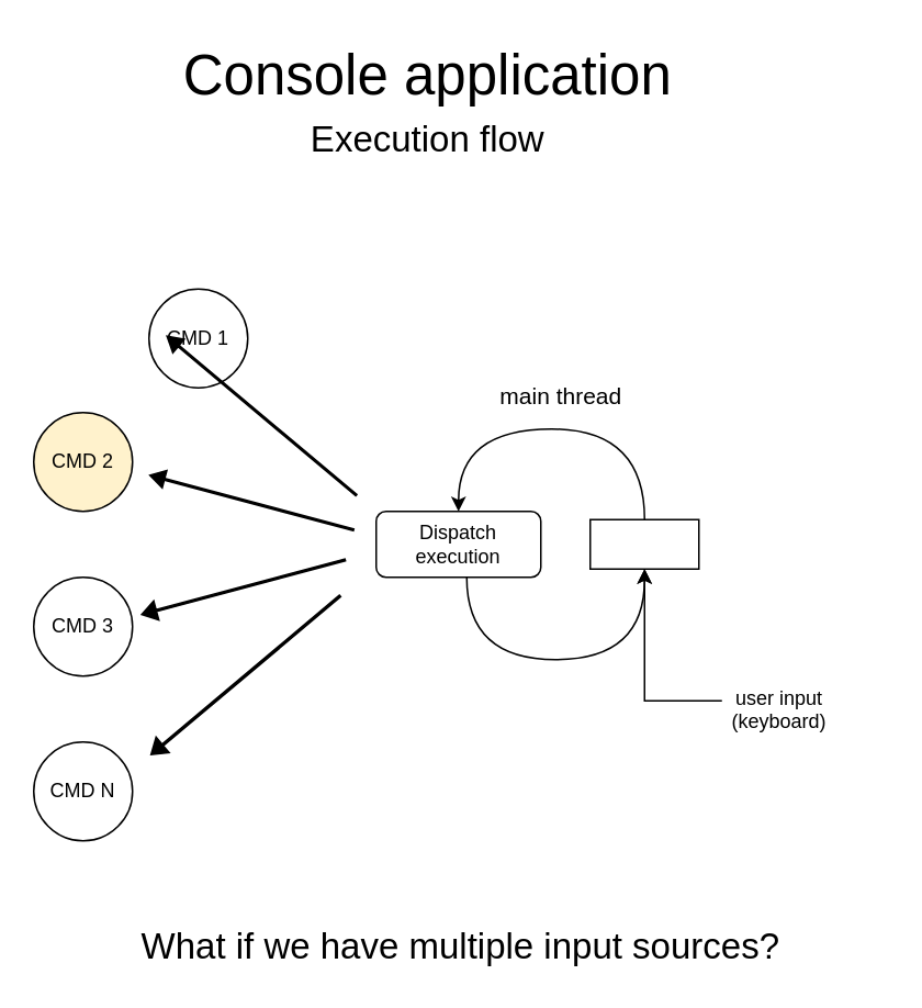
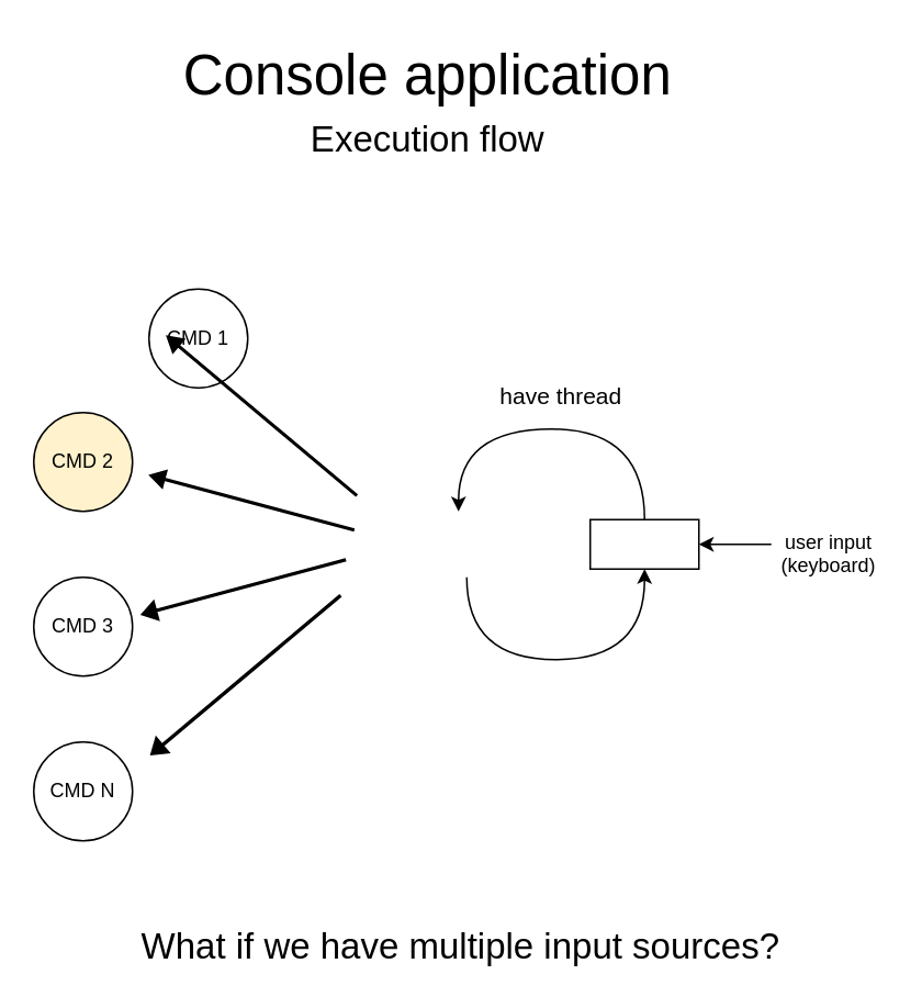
- <mxCell id="18" value="main thread" style="text;html=1;align=center;verticalAlign=middle;resizable=0;points=[];autosize=1;strokeColor=none;fillColor=none;fontSize=14;" parent="3" vertex="1"><mxGeometry x="275" y="80" width="90" height="20" as="geometry" /></mxCell>
+ <mxCell id="18" value="have thread" style="text;html=1;align=center;verticalAlign=middle;resizable=0;points=[];autosize=1;strokeColor=none;fillColor=none;fontSize=14;" parent="3" vertex="1"><mxGeometry x="275" y="80" width="90" height="20" as="geometry" /></mxCell>
- <mxCell id="11" value="Dispatch&lt;br&gt;execution" style="rounded=1;whiteSpace=wrap;html=1;fontSize=12;align=center;" parent="3" vertex="1"><mxGeometry x="208" y="160" width="100" height="40" as="geometry" /></mxCell>
- <mxCell id="6" value="user input&#10;(keyboard)" style="text;strokeColor=none;fillColor=none;align=center;verticalAlign=top;spacingLeft=4;spacingRight=4;overflow=hidden;points=[[0,0.5],[1,0.5]];portConstraint=eastwest;rotatable=0;" parent="3" vertex="1"><mxGeometry x="418" y="260" width="70" height="30" as="geometry" /></mxCell>
+ <mxCell id="6" value="user input&#10;(keyboard)" style="text;strokeColor=none;fillColor=none;align=center;verticalAlign=top;spacingLeft=4;spacingRight=4;overflow=hidden;points=[[0,0.5],[1,0.5]];portConstraint=eastwest;rotatable=0;" parent="3" vertex="1"><mxGeometry x="448" y="165" width="70" height="30" as="geometry" /></mxCell>
